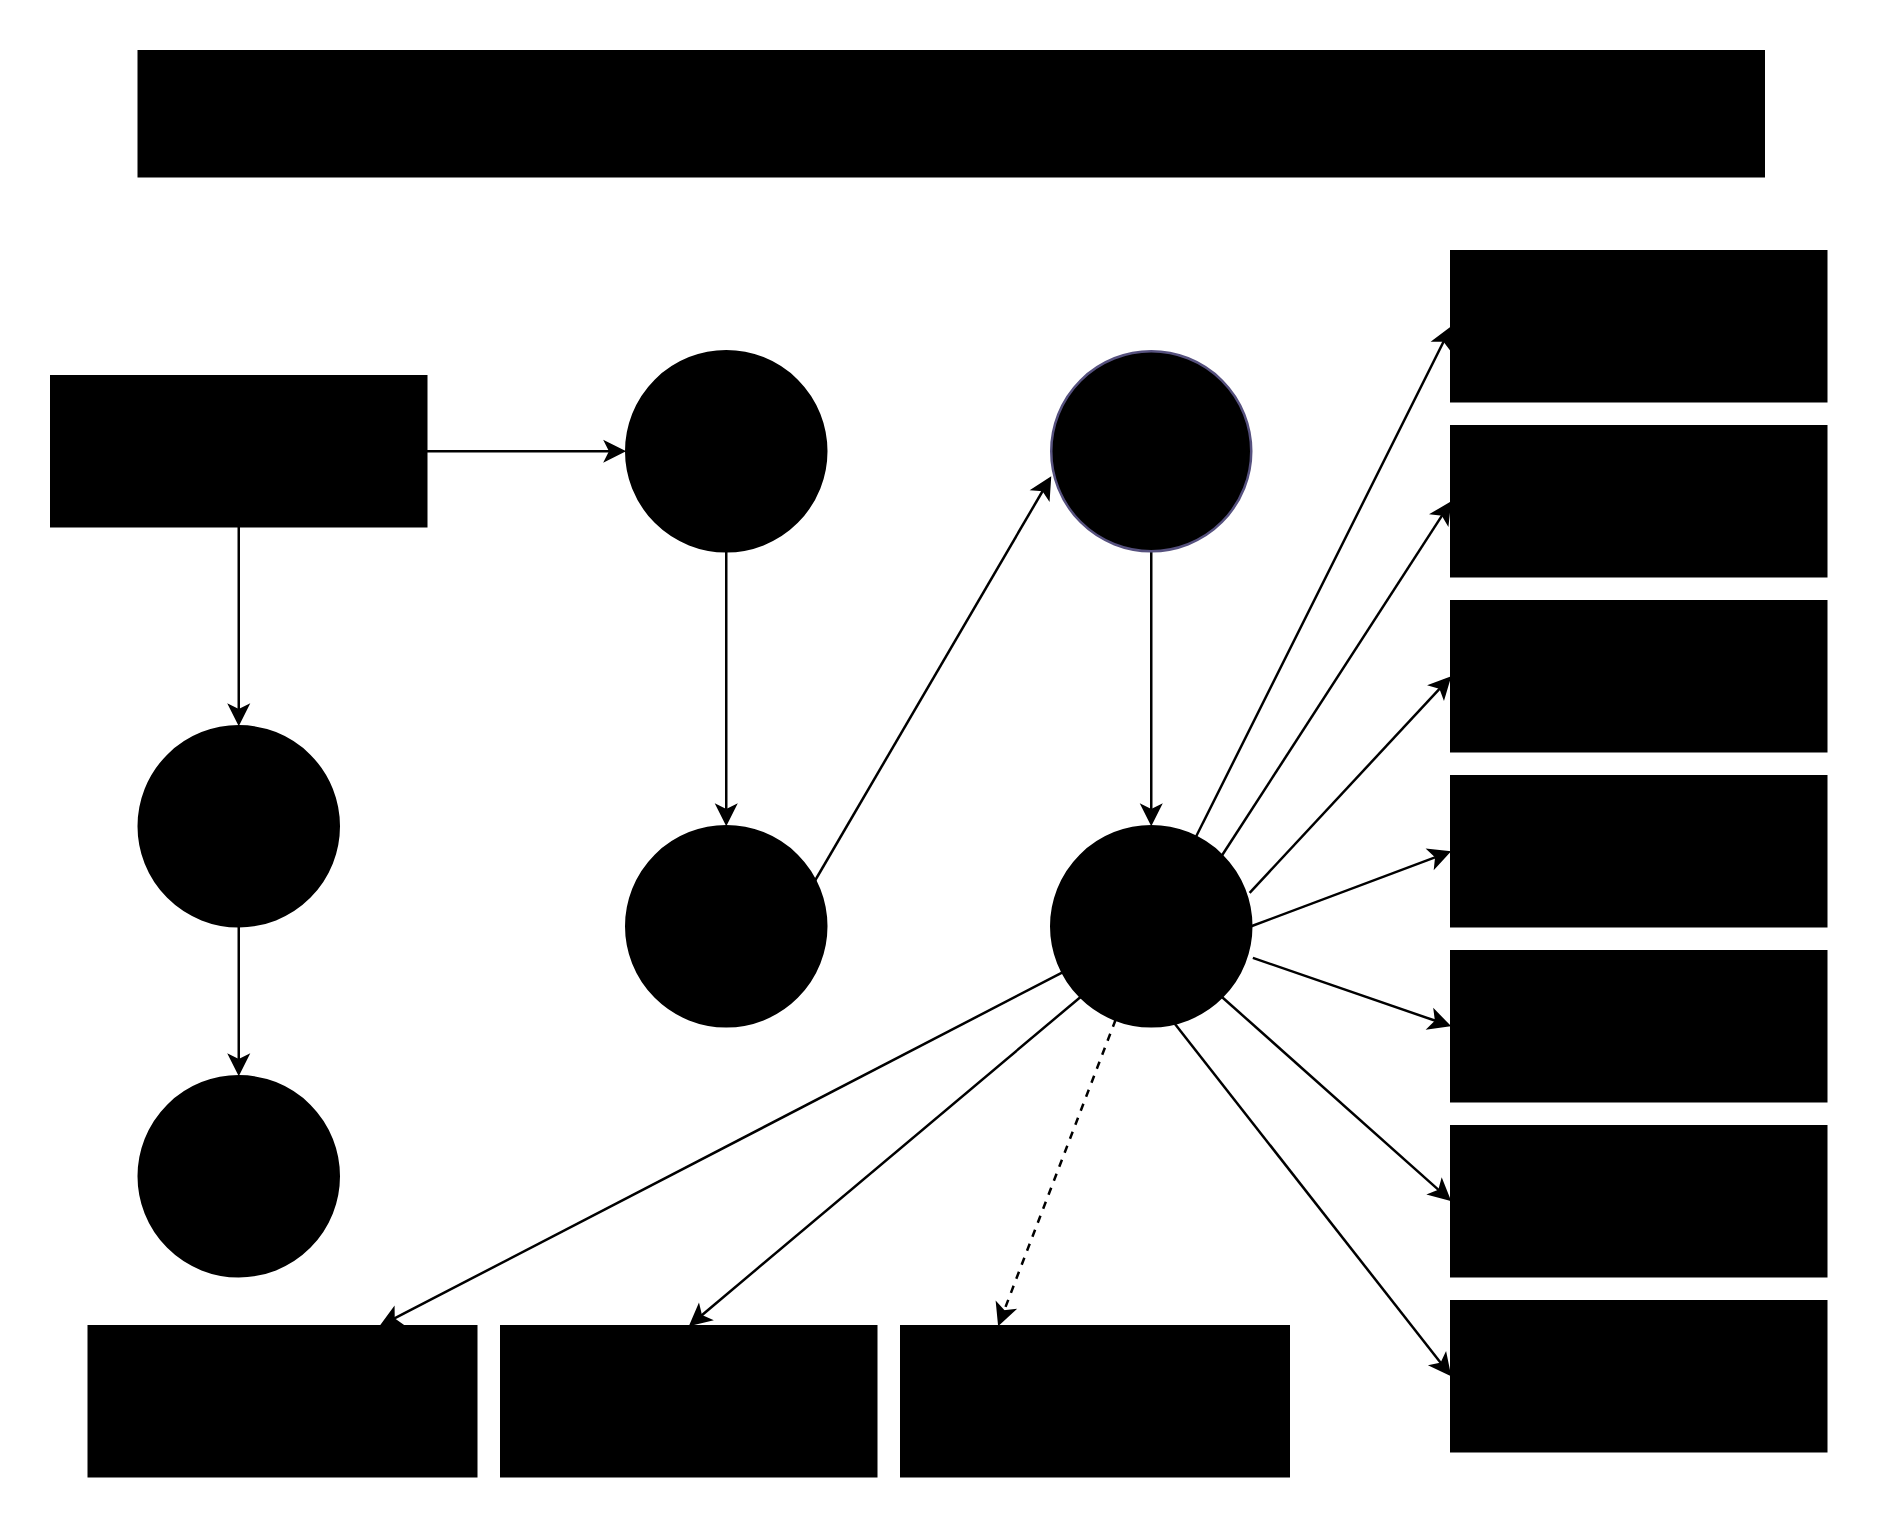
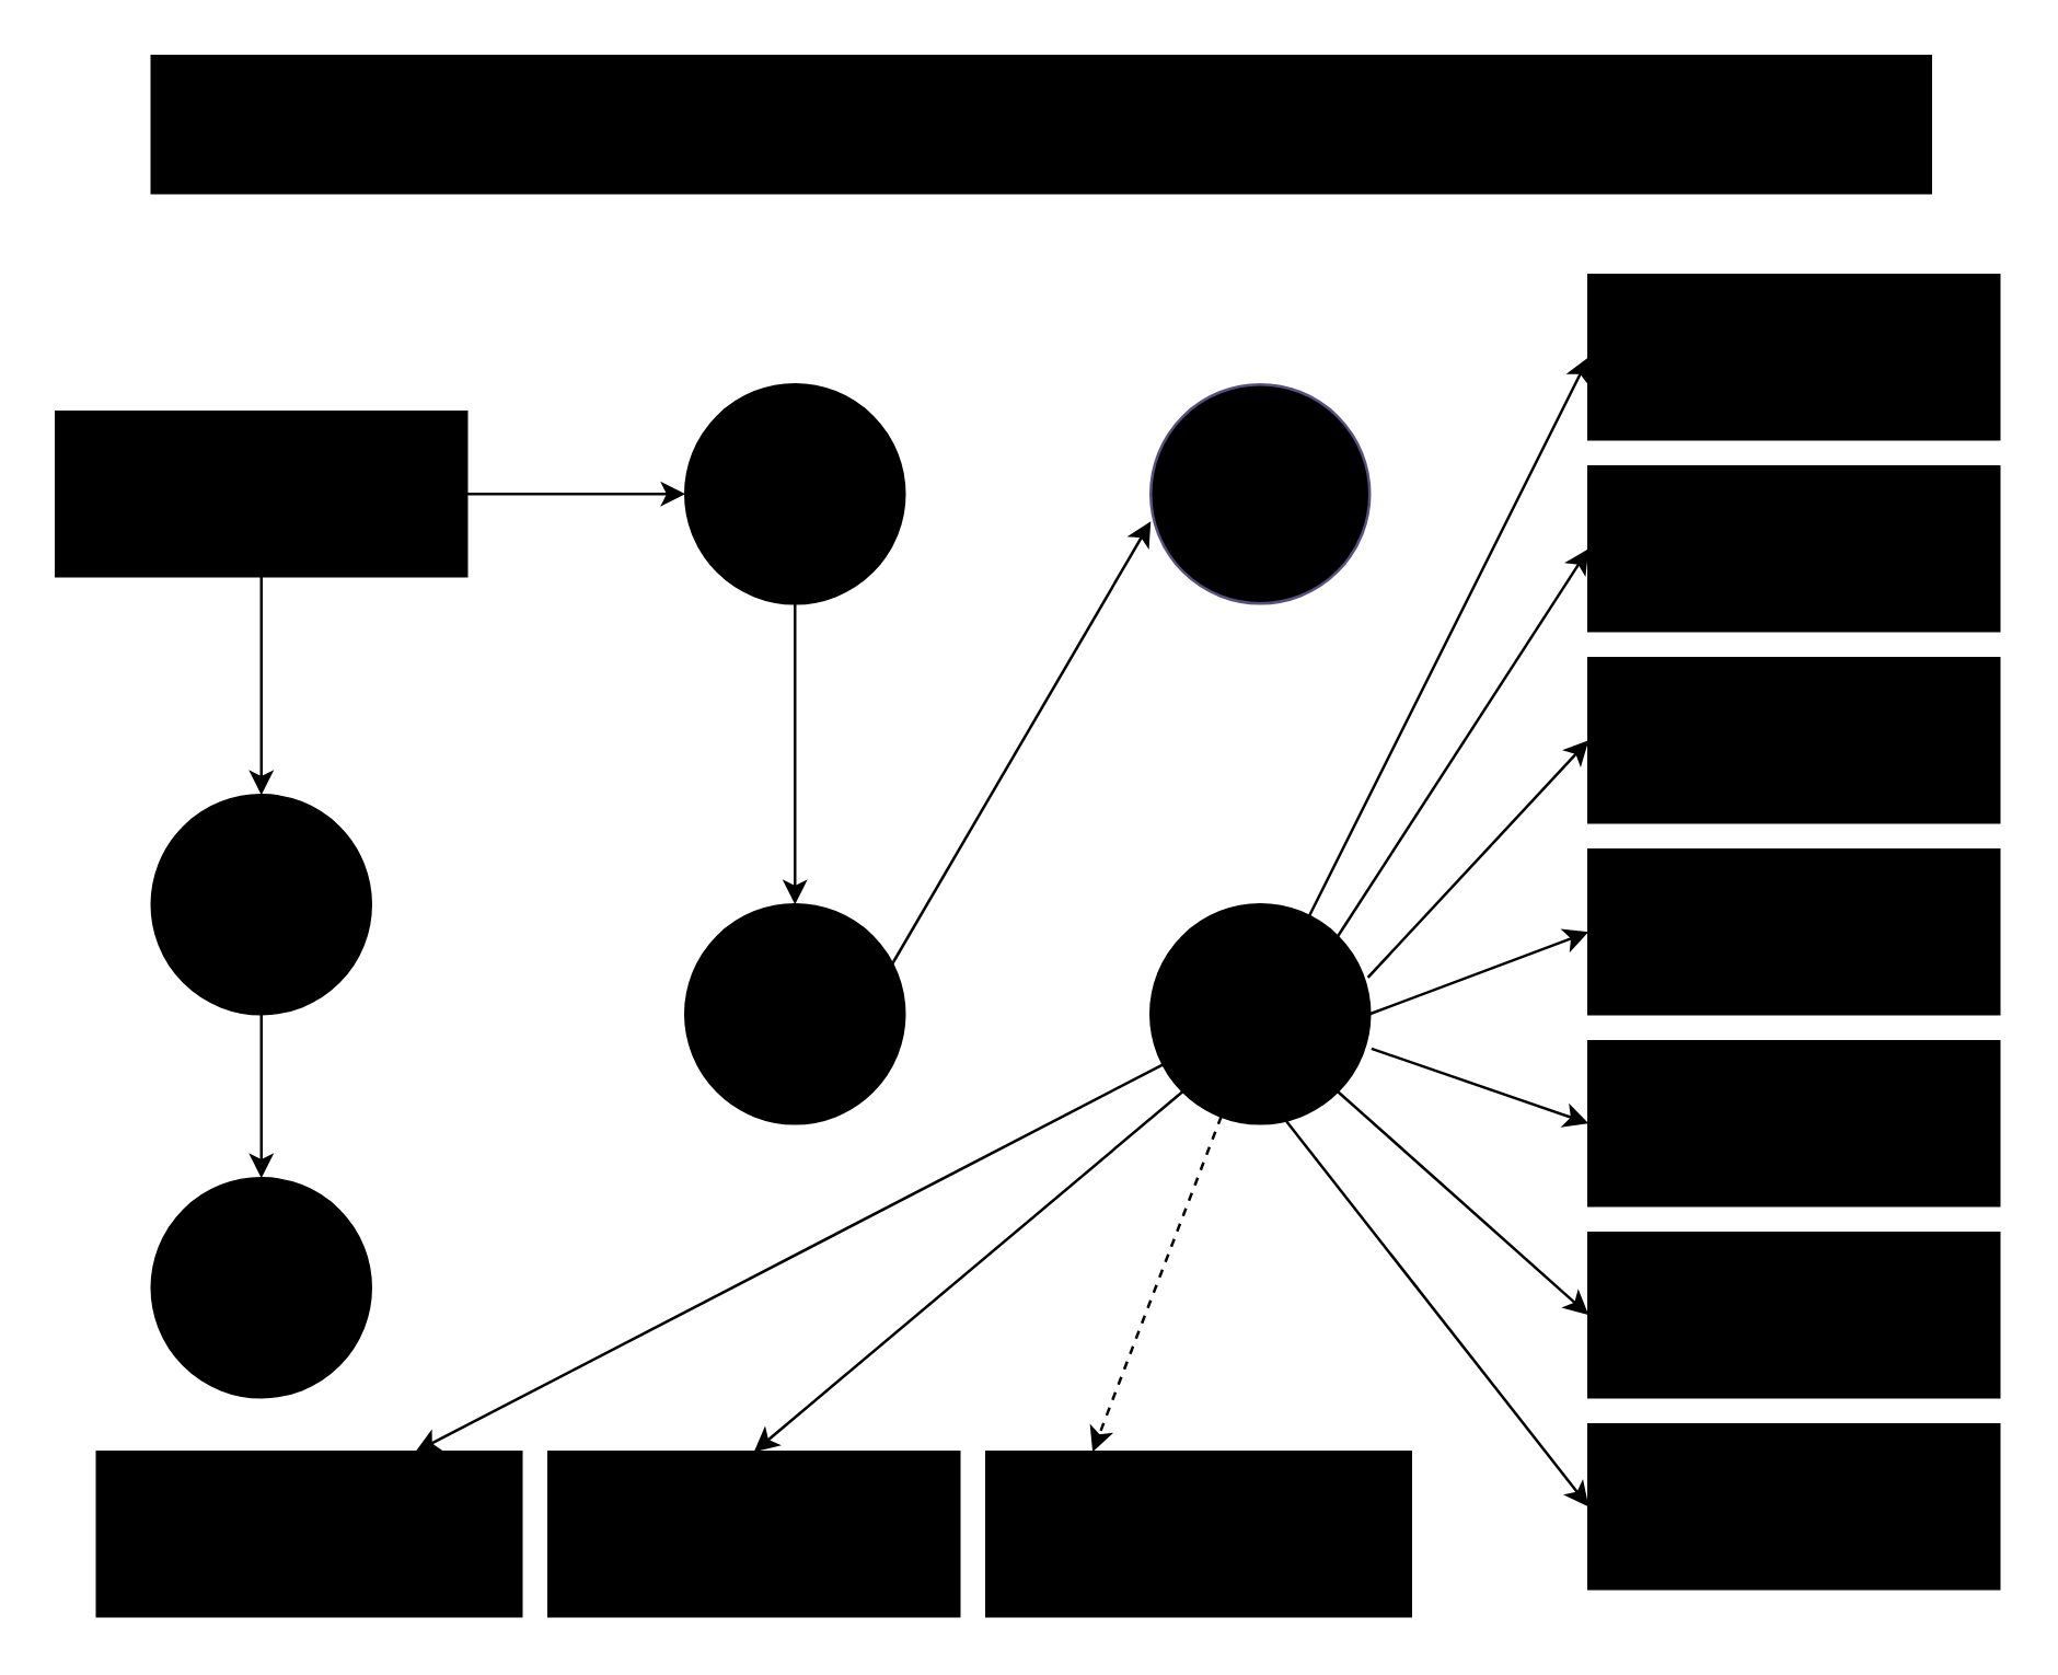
- <mxCell id="13" value="" style="edgeStyle=orthogonalEdgeStyle;rounded=0;orthogonalLoop=1;jettySize=auto;html=1;" parent="1" source="14" target="15" edge="1"><mxGeometry relative="1" as="geometry" /></mxCell>
